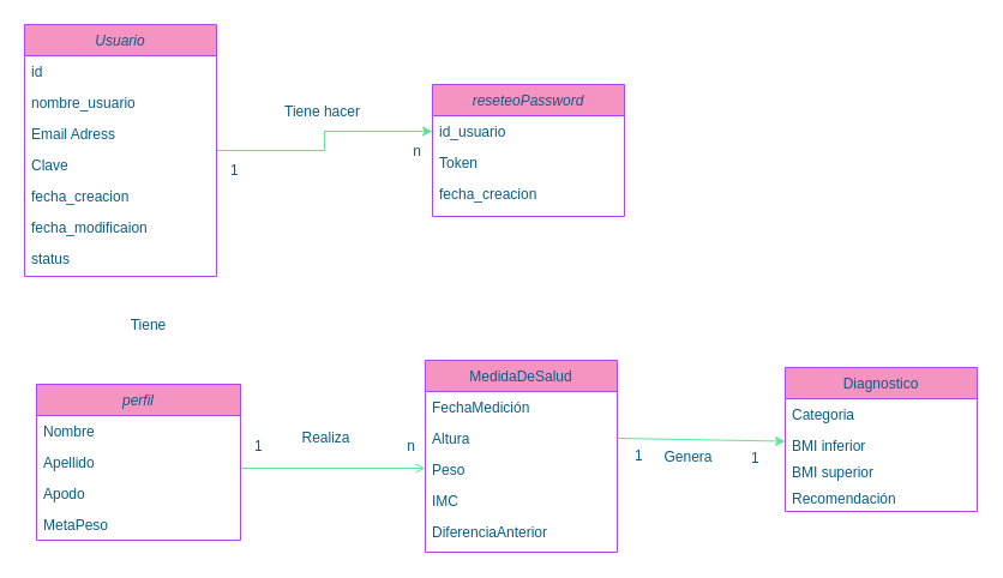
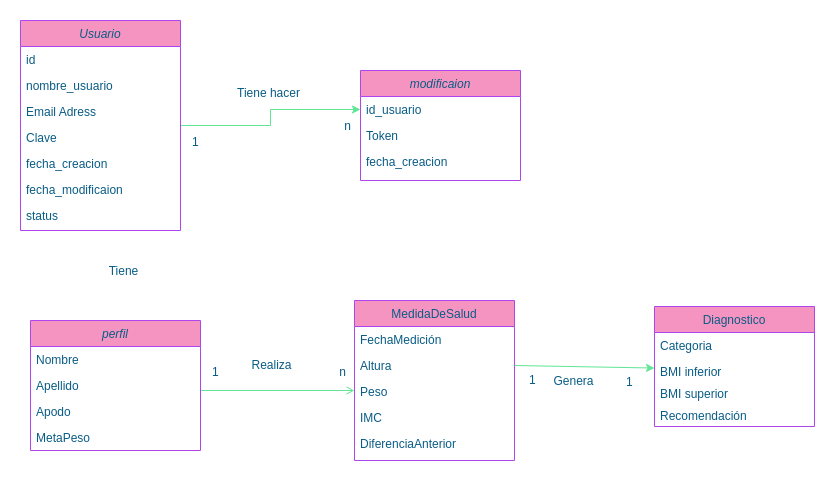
- <mxCell id="35" value="reseteoPassword" style="swimlane;fontStyle=2;align=center;verticalAlign=top;childLayout=stackLayout;horizontal=1;startSize=26;horizontalStack=0;resizeParent=1;resizeLast=0;collapsible=1;marginBottom=0;rounded=0;shadow=0;strokeWidth=1;fillColor=#F694C1;strokeColor=#AF45ED;fontColor=#095C86;" parent="1" vertex="1"><mxGeometry x="360" y="70" width="160" height="110" as="geometry"><mxRectangle x="230" y="140" width="160" height="26" as="alternateBounds" /></mxGeometry></mxCell>
+ <mxCell id="35" value="modificaion" style="swimlane;fontStyle=2;align=center;verticalAlign=top;childLayout=stackLayout;horizontal=1;startSize=26;horizontalStack=0;resizeParent=1;resizeLast=0;collapsible=1;marginBottom=0;rounded=0;shadow=0;strokeWidth=1;fillColor=#F694C1;strokeColor=#AF45ED;fontColor=#095C86;" parent="1" vertex="1"><mxGeometry x="360" y="70" width="160" height="110" as="geometry"><mxRectangle x="230" y="140" width="160" height="26" as="alternateBounds" /></mxGeometry></mxCell>
